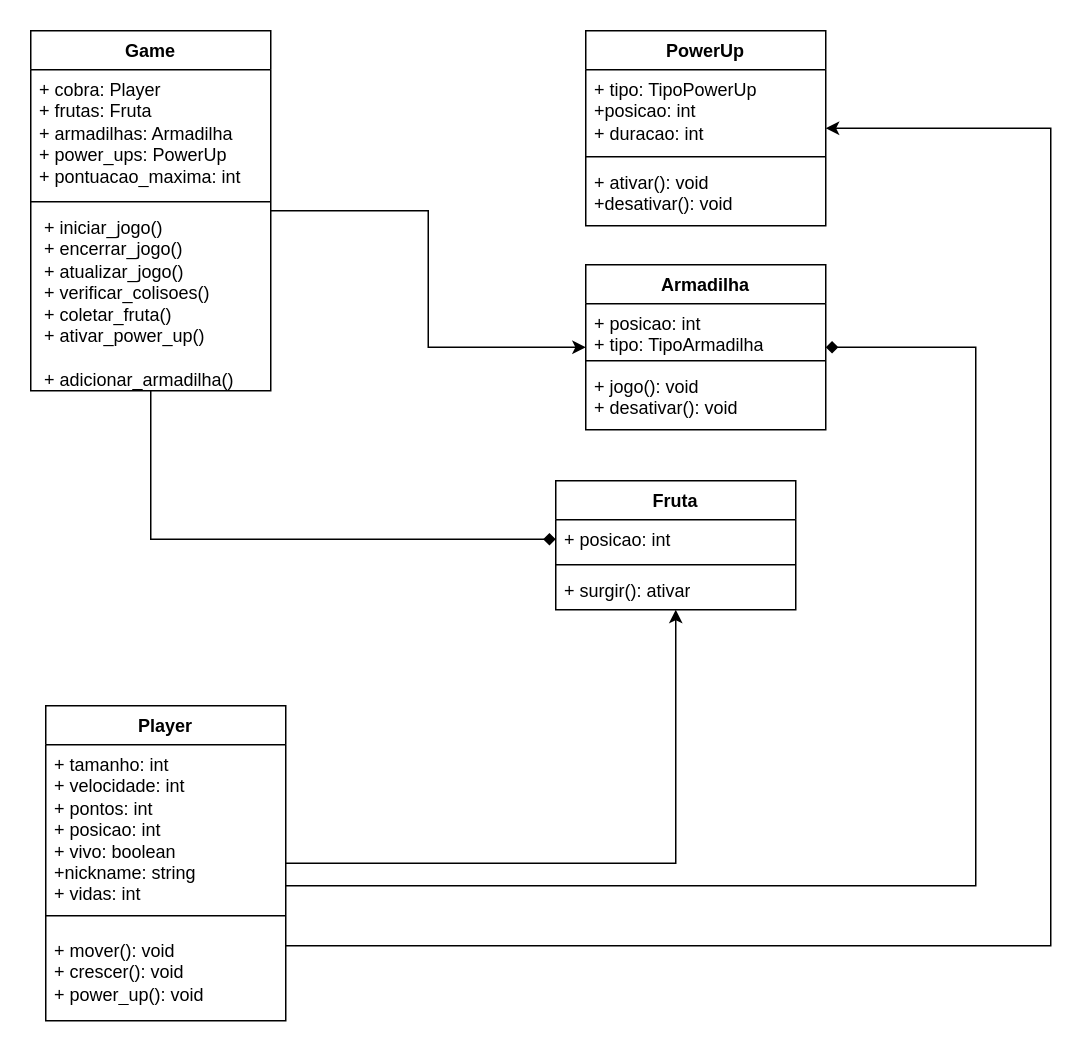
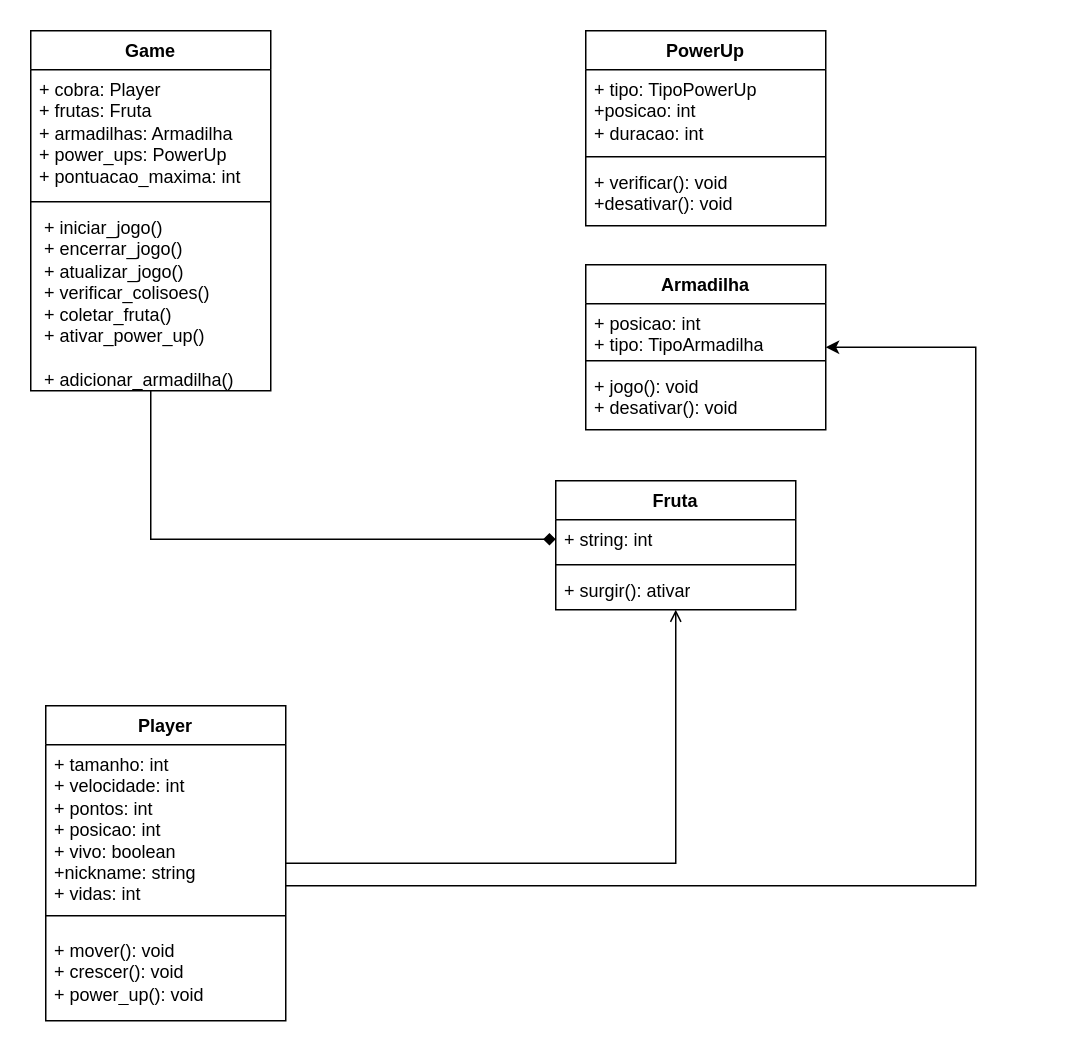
- <mxCell id="20" value="+ ativar(): void&lt;br&gt;+desativar(): void" style="text;strokeColor=none;fillColor=none;align=left;verticalAlign=top;spacingLeft=4;spacingRight=4;overflow=hidden;rotatable=0;points=[[0,0.5],[1,0.5]];portConstraint=eastwest;whiteSpace=wrap;html=1;" parent="17" vertex="1"><mxGeometry y="88" width="160" height="42" as="geometry" /></mxCell>
+ <mxCell id="20" value="+ verificar(): void&lt;br&gt;+desativar(): void" style="text;strokeColor=none;fillColor=none;align=left;verticalAlign=top;spacingLeft=4;spacingRight=4;overflow=hidden;rotatable=0;points=[[0,0.5],[1,0.5]];portConstraint=eastwest;whiteSpace=wrap;html=1;" parent="17" vertex="1"><mxGeometry y="88" width="160" height="42" as="geometry" /></mxCell>
- <mxCell id="21" style="edgeStyle=orthogonalEdgeStyle;rounded=0;orthogonalLoop=1;jettySize=auto;html=1;" parent="1" source="23" target="13" edge="1"><mxGeometry relative="1" as="geometry" /></mxCell>
- <mxCell id="3" style="edgeStyle=orthogonalEdgeStyle;rounded=0;orthogonalLoop=1;jettySize=auto;html=1;endArrow=diamond;" parent="1" source="5" target="13" edge="1"><mxGeometry relative="1" as="geometry"><Array as="points"><mxPoint x="650" y="590" /><mxPoint x="650" y="231" /></Array></mxGeometry></mxCell>
+ <mxCell id="3" style="edgeStyle=orthogonalEdgeStyle;rounded=0;orthogonalLoop=1;jettySize=auto;html=1;" parent="1" source="5" target="13" edge="1"><mxGeometry relative="1" as="geometry"><Array as="points"><mxPoint x="650" y="590" /><mxPoint x="650" y="231" /></Array></mxGeometry></mxCell>
- <mxCell id="10" value="+ posicao: int" style="text;strokeColor=none;fillColor=none;align=left;verticalAlign=top;spacingLeft=4;spacingRight=4;overflow=hidden;rotatable=0;points=[[0,0.5],[1,0.5]];portConstraint=eastwest;whiteSpace=wrap;html=1;" parent="9" vertex="1"><mxGeometry y="26" width="160" height="26" as="geometry" /></mxCell>
+ <mxCell id="10" value="+ string: int" style="text;strokeColor=none;fillColor=none;align=left;verticalAlign=top;spacingLeft=4;spacingRight=4;overflow=hidden;rotatable=0;points=[[0,0.5],[1,0.5]];portConstraint=eastwest;whiteSpace=wrap;html=1;" parent="9" vertex="1"><mxGeometry y="26" width="160" height="26" as="geometry" /></mxCell>
- <mxCell id="2" style="edgeStyle=orthogonalEdgeStyle;rounded=0;orthogonalLoop=1;jettySize=auto;html=1;" parent="1" source="5" target="9" edge="1"><mxGeometry relative="1" as="geometry" /></mxCell>
+ <mxCell id="2" style="edgeStyle=orthogonalEdgeStyle;rounded=0;orthogonalLoop=1;jettySize=auto;html=1;endArrow=open;" parent="1" source="5" target="9" edge="1"><mxGeometry relative="1" as="geometry" /></mxCell>
- <mxCell id="4" style="edgeStyle=orthogonalEdgeStyle;rounded=0;orthogonalLoop=1;jettySize=auto;html=1;" parent="1" source="5" target="17" edge="1"><mxGeometry relative="1" as="geometry"><Array as="points"><mxPoint x="700" y="630" /><mxPoint x="700" y="85" /></Array></mxGeometry></mxCell>
